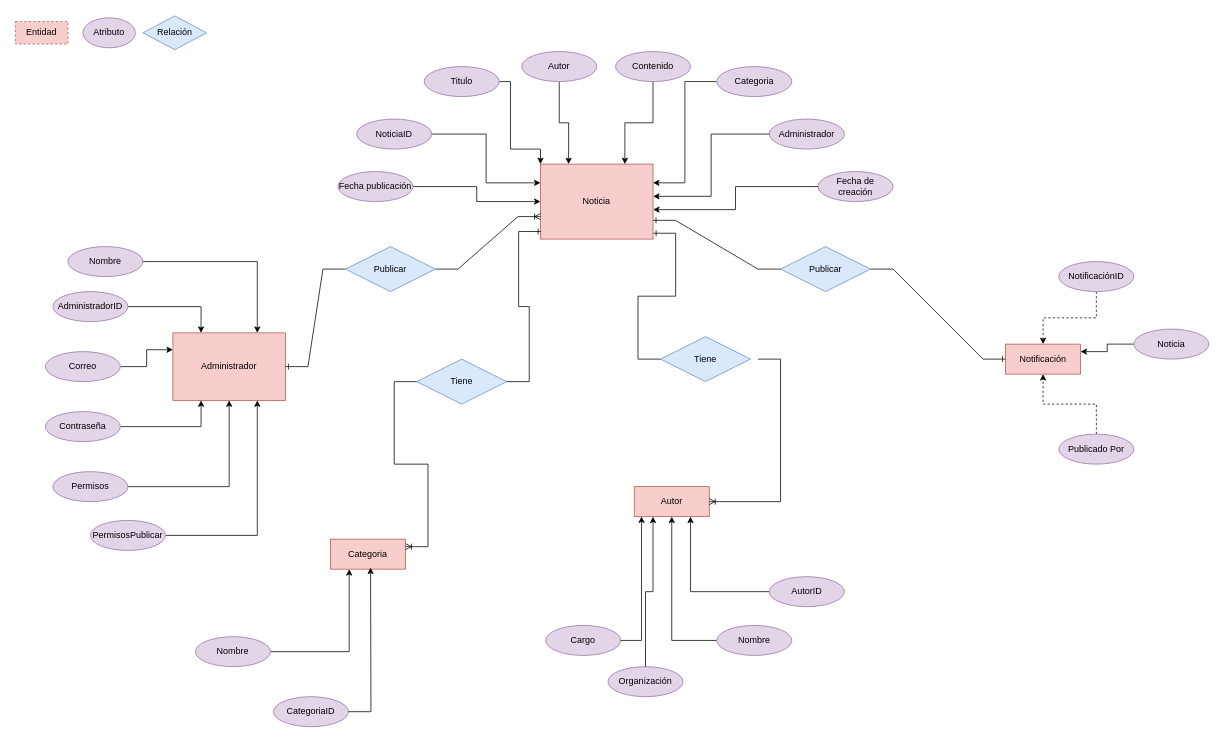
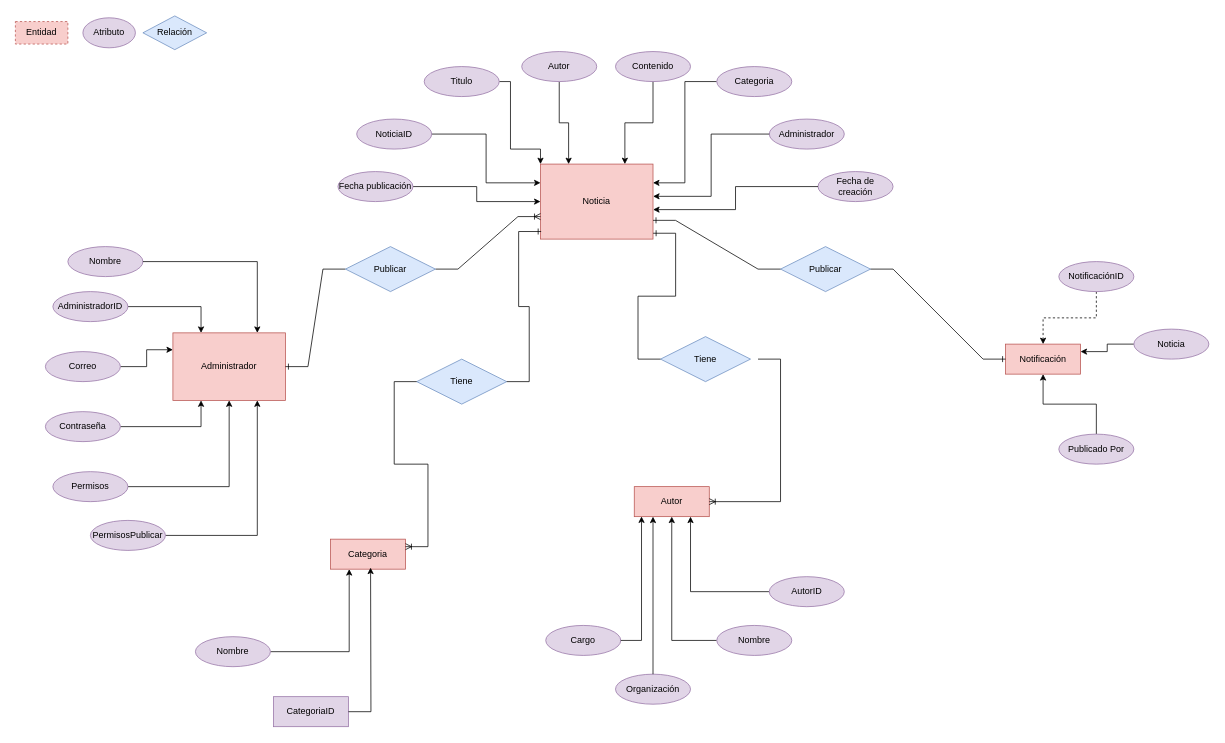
- <mxCell id="47" style="edgeStyle=orthogonalEdgeStyle;rounded=0;orthogonalLoop=1;jettySize=auto;html=1;dashed=1;" edge="1" parent="1" source="48" target="6"><mxGeometry relative="1" as="geometry" /></mxCell>
+ <mxCell id="47" style="edgeStyle=orthogonalEdgeStyle;rounded=0;orthogonalLoop=1;jettySize=auto;html=1;" edge="1" parent="1" source="48" target="6"><mxGeometry relative="1" as="geometry" /></mxCell>
- <mxCell id="64" value="Organización" style="ellipse;whiteSpace=wrap;html=1;align=center;fillColor=#e1d5e7;strokeColor=#9673a6;" vertex="1" parent="1"><mxGeometry x="810" y="888" width="100" height="40" as="geometry" /></mxCell>
+ <mxCell id="64" value="Organización" style="ellipse;whiteSpace=wrap;html=1;align=center;fillColor=#e1d5e7;strokeColor=#9673a6;" vertex="1" parent="1"><mxGeometry x="820" y="898" width="100" height="40" as="geometry" /></mxCell>
- <mxCell id="19" value="CategoriaID" style="ellipse;whiteSpace=wrap;html=1;align=center;fillColor=#e1d5e7;strokeColor=#9673a6;" vertex="1" parent="1"><mxGeometry x="364" y="928" width="100" height="40" as="geometry" /></mxCell>
+ <mxCell id="19" value="CategoriaID" style="whiteSpace=wrap;html=1;align=center;fillColor=#e1d5e7;strokeColor=#9673a6;rounded=0;" vertex="1" parent="1"><mxGeometry x="364" y="928" width="100" height="40" as="geometry" /></mxCell>
